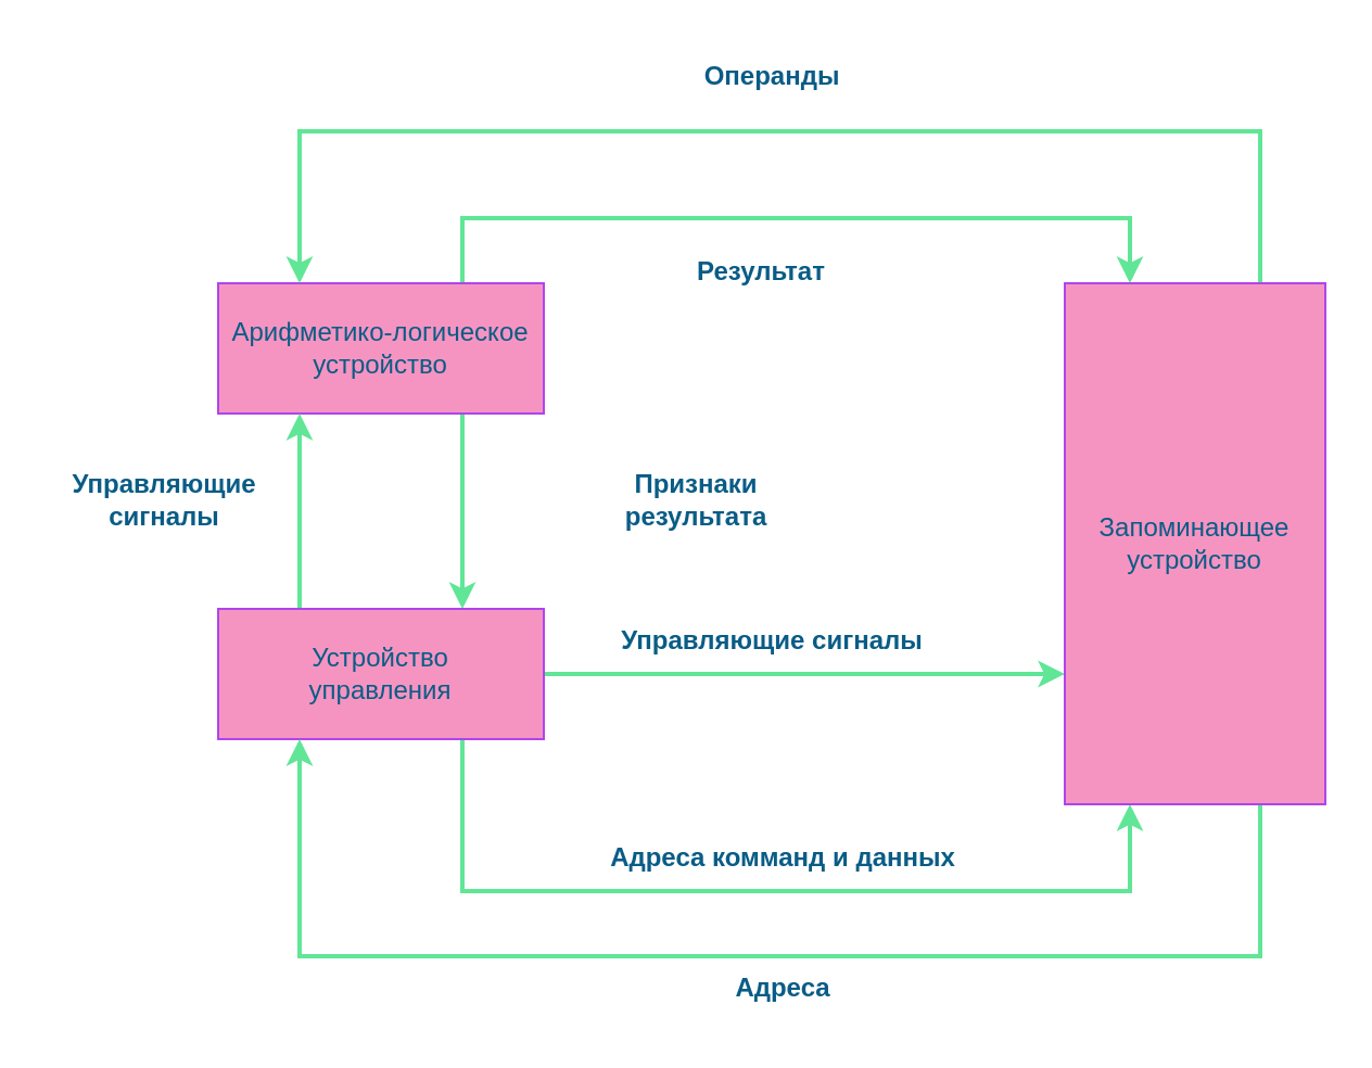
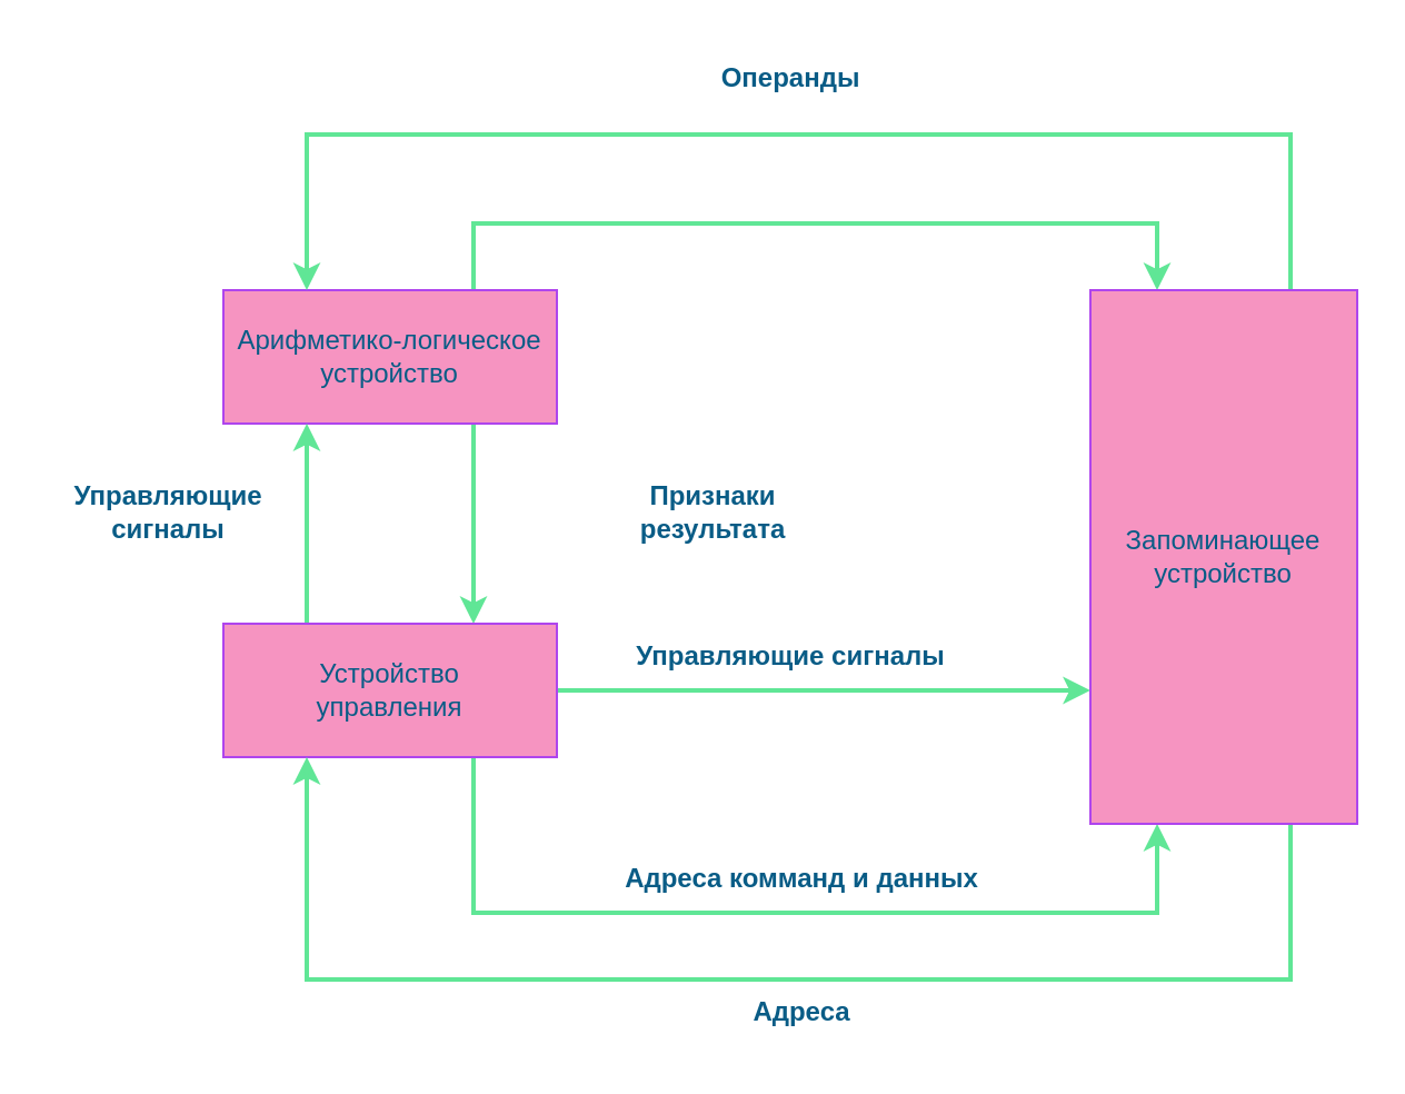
- <mxCell id="16" value="&lt;b&gt;&lt;font style=&quot;font-size: 12px;&quot;&gt;Результат&lt;/font&gt;&lt;/b&gt;" style="text;html=1;align=center;verticalAlign=middle;resizable=0;points=[];autosize=1;strokeColor=none;fillColor=none;fontFamily=Helvetica;fontSize=11;fontColor=#095C86;labelBackgroundColor=none;" vertex="1" parent="1"><mxGeometry x="310" y="110" width="80" height="30" as="geometry" /></mxCell>
